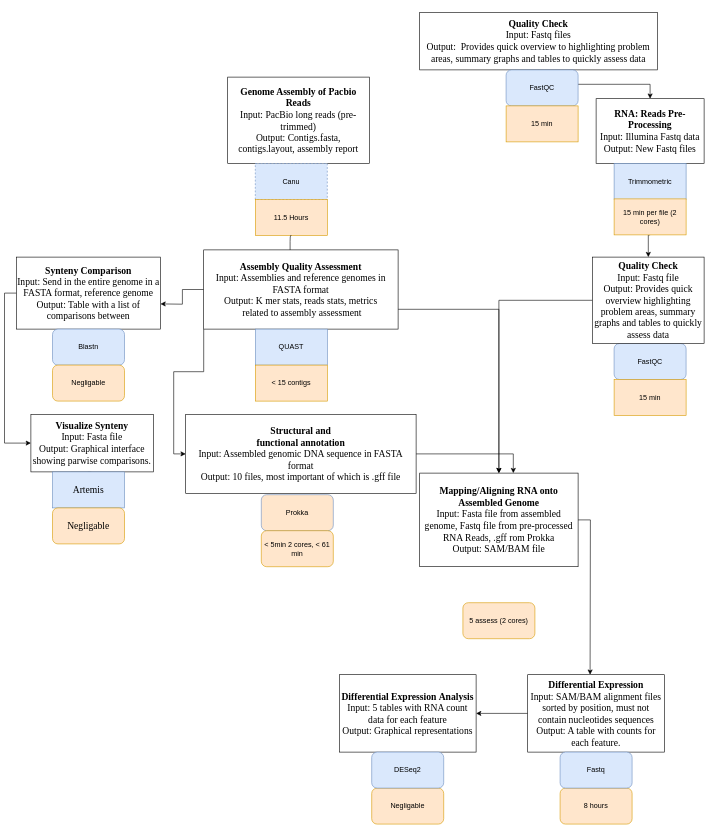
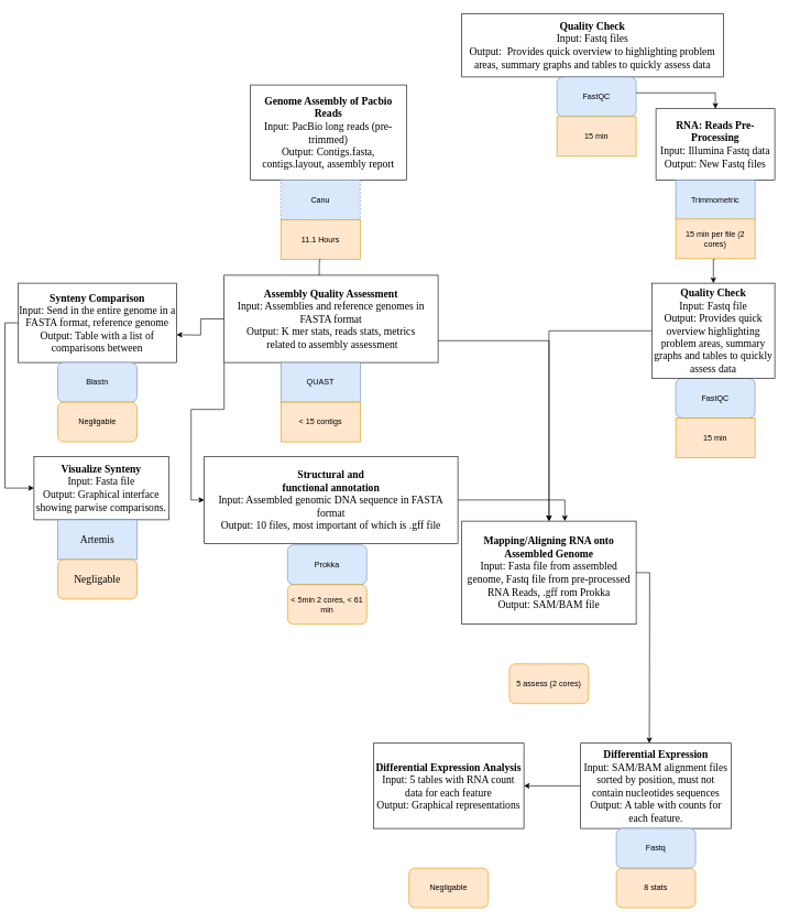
- <mxCell id="4" value="11.5 Hours" style="rounded=0;whiteSpace=wrap;html=1;fillColor=#ffe6cc;strokeColor=#d79b00;" parent="1" vertex="1"><mxGeometry x="418" y="332" width="120" height="60" as="geometry" /></mxCell>
+ <mxCell id="4" value="11.1 Hours" style="rounded=0;whiteSpace=wrap;html=1;fillColor=#ffe6cc;strokeColor=#d79b00;" parent="1" vertex="1"><mxGeometry x="418" y="332" width="120" height="60" as="geometry" /></mxCell>
- <mxCell id="17" value="&lt;div&gt;Prokka&lt;/div&gt;" style="rounded=1;whiteSpace=wrap;html=1;fillColor=#ffe6cc;strokeColor=#6c8ebf;" parent="1" vertex="1"><mxGeometry x="428" y="824" width="120" height="60" as="geometry" /></mxCell>
+ <mxCell id="17" value="&lt;div&gt;Prokka&lt;/div&gt;" style="rounded=1;whiteSpace=wrap;html=1;fillColor=#dae8fc;strokeColor=#6c8ebf;" parent="1" vertex="1"><mxGeometry x="428" y="824" width="120" height="60" as="geometry" /></mxCell>
- <mxCell id="45" value="DESeq2" style="rounded=1;whiteSpace=wrap;html=1;fillColor=#dae8fc;strokeColor=#6c8ebf;" vertex="1" parent="1"><mxGeometry x="612" y="1253" width="120" height="60" as="geometry" /></mxCell>
- <mxCell id="36" value="8 hours" style="rounded=1;whiteSpace=wrap;html=1;fillColor=#ffe6cc;strokeColor=#d79b00;" parent="1" vertex="1"><mxGeometry x="926" y="1313" width="120" height="60" as="geometry" /></mxCell>
+ <mxCell id="36" value="8 stats" style="rounded=1;whiteSpace=wrap;html=1;fillColor=#ffe6cc;strokeColor=#d79b00;" parent="1" vertex="1"><mxGeometry x="926" y="1313" width="120" height="60" as="geometry" /></mxCell>
